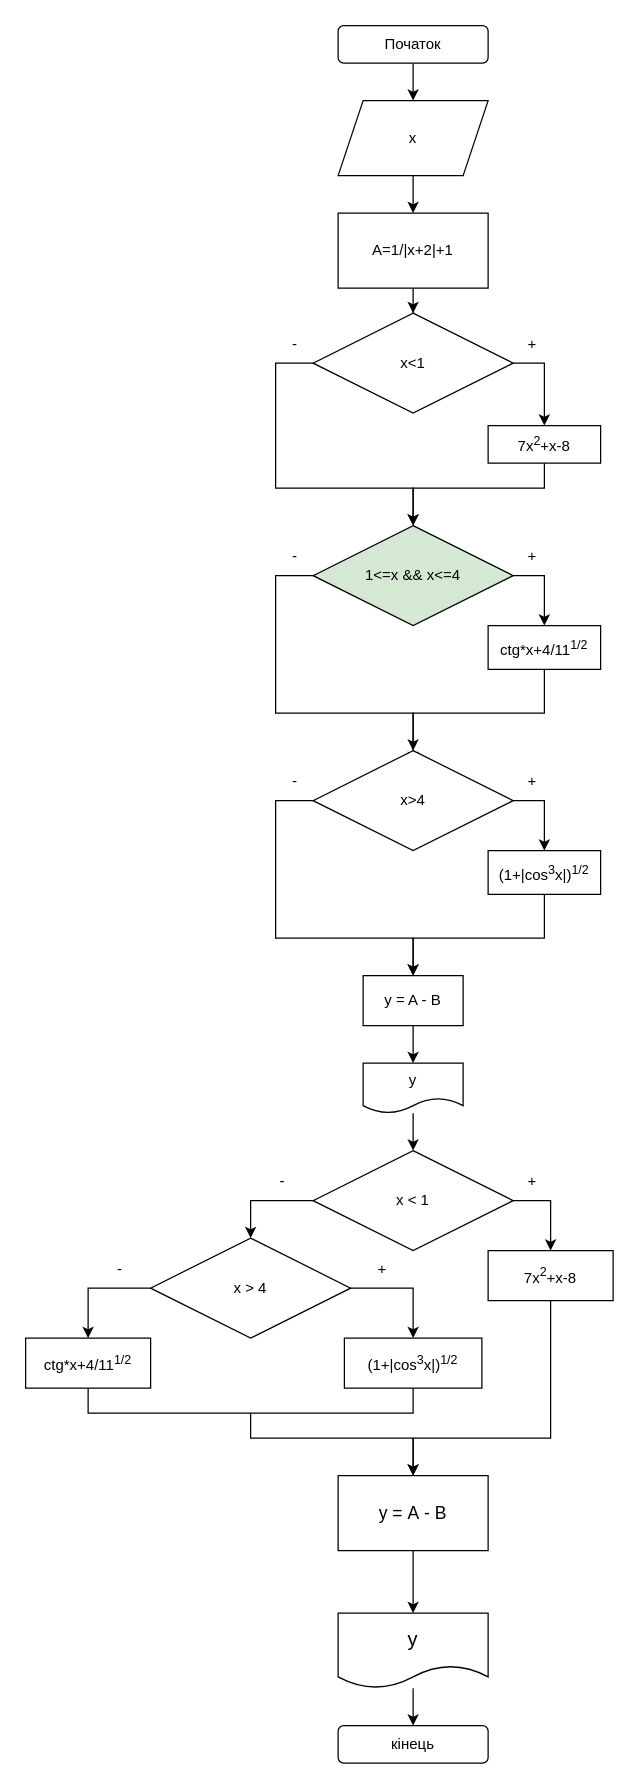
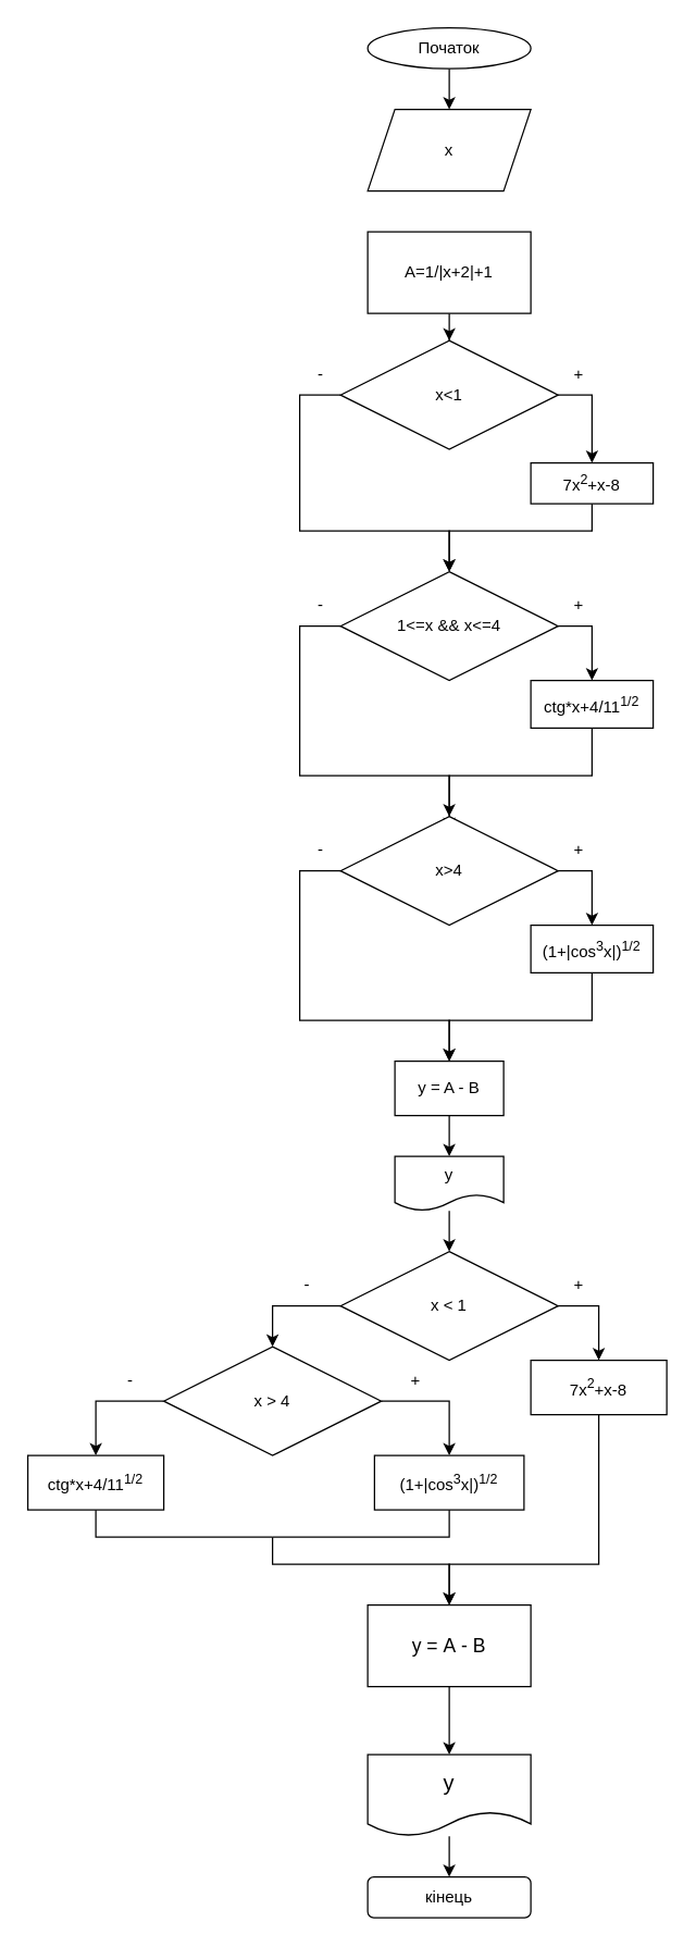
- <mxCell id="3" value="Початок" style="rounded=1;whiteSpace=wrap;html=1;" vertex="1" parent="1"><mxGeometry x="270" y="20" width="120" height="30" as="geometry" /></mxCell>
+ <mxCell id="3" value="Початок" style="ellipse;whiteSpace=wrap;html=1;" vertex="1" parent="1"><mxGeometry x="270" y="20" width="120" height="30" as="geometry" /></mxCell>
- <mxCell id="4" style="edgeStyle=orthogonalEdgeStyle;rounded=0;orthogonalLoop=1;jettySize=auto;html=1;" edge="1" parent="1" source="5" target="7"><mxGeometry relative="1" as="geometry"><mxPoint x="330" y="170" as="targetPoint" /></mxGeometry></mxCell>
- <mxCell id="15" value="1&amp;lt;=x &amp;amp;&amp;amp; x&amp;lt;=4" style="rhombus;whiteSpace=wrap;html=1;fillColor=#d5e8d4;" vertex="1" parent="1"><mxGeometry x="250" y="420" width="160" height="80" as="geometry" /></mxCell>
+ <mxCell id="15" value="1&amp;lt;=x &amp;amp;&amp;amp; x&amp;lt;=4" style="rhombus;whiteSpace=wrap;html=1;" vertex="1" parent="1"><mxGeometry x="250" y="420" width="160" height="80" as="geometry" /></mxCell>
